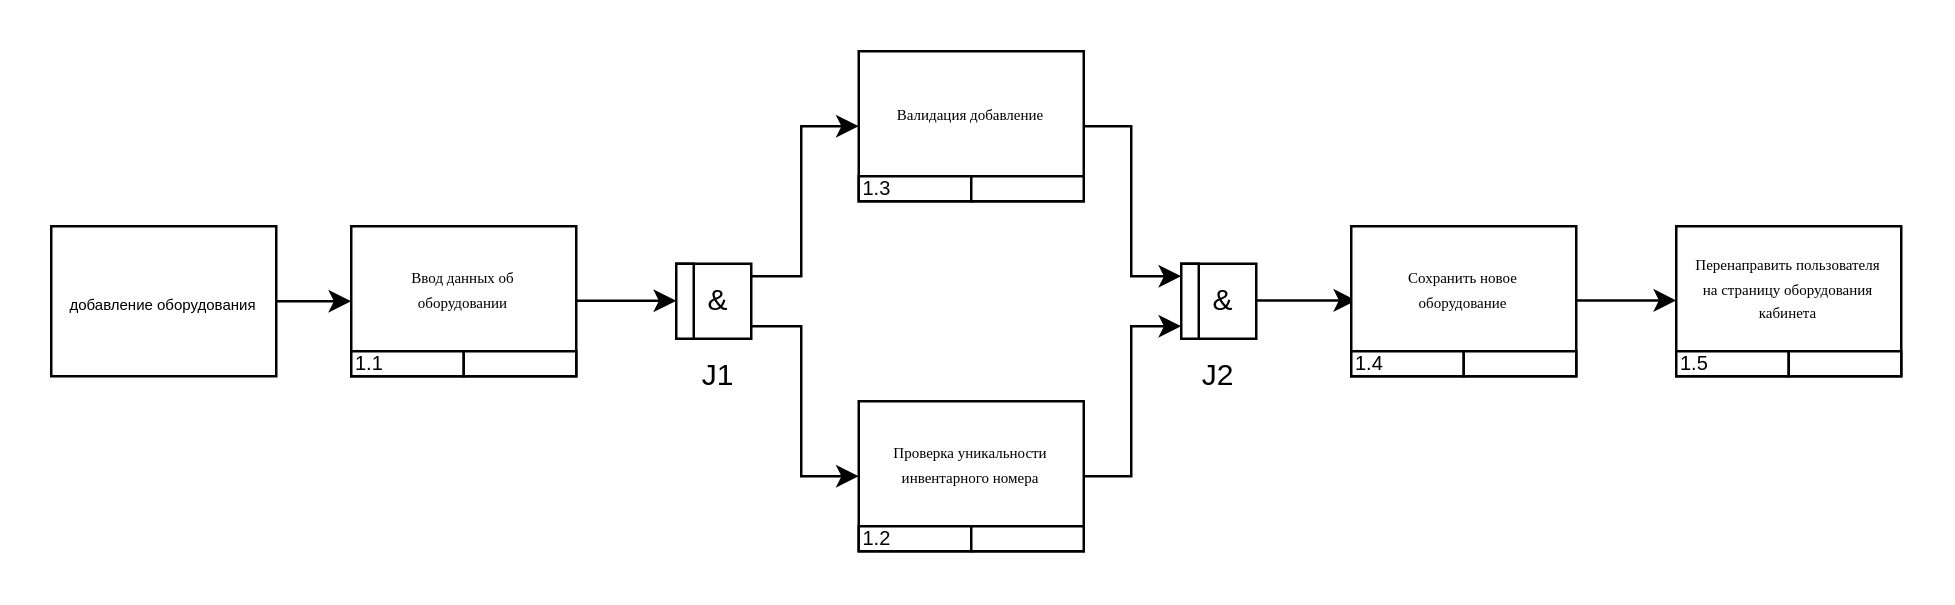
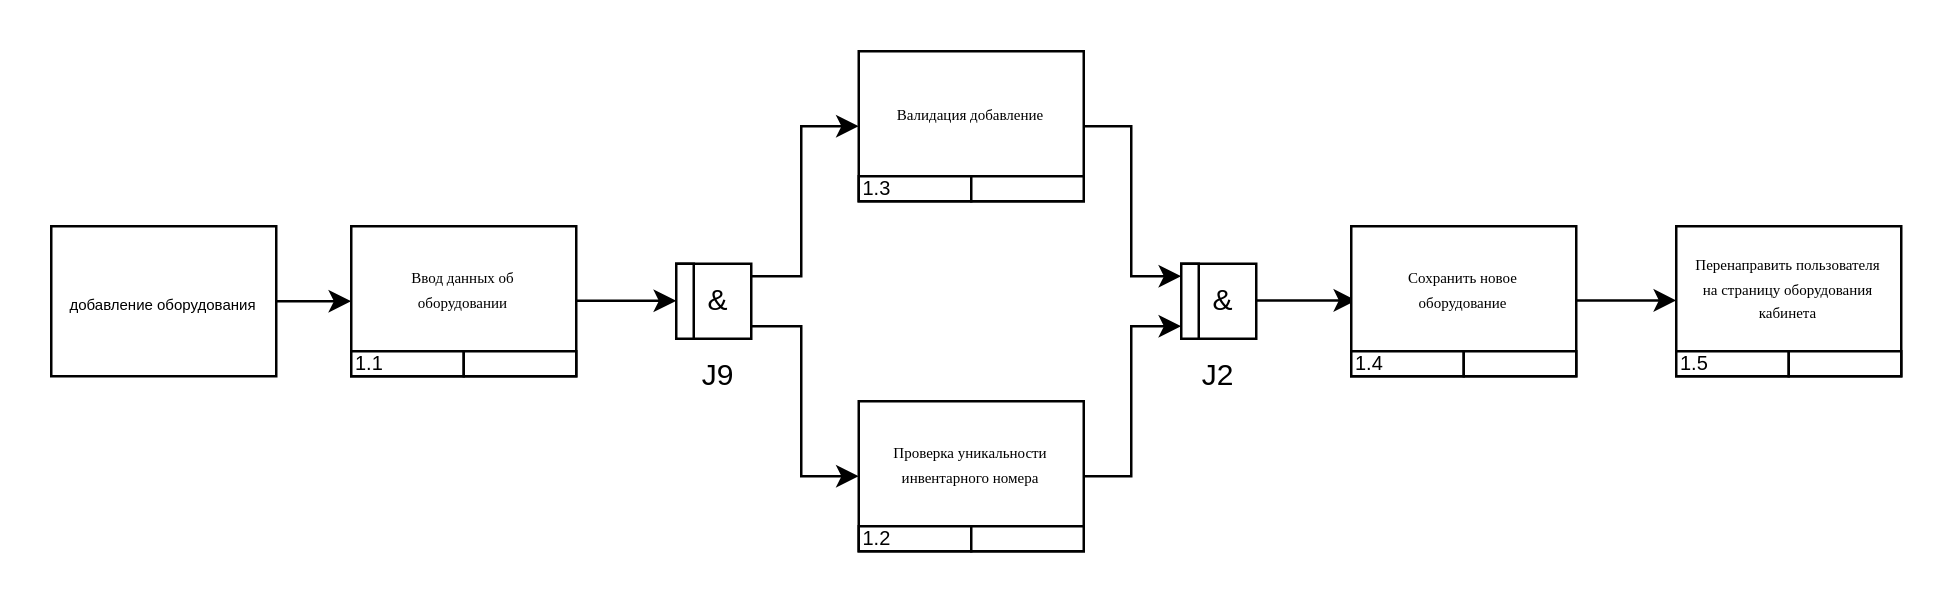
- <mxCell id="32" value="J1" style="text;html=1;align=center;verticalAlign=middle;whiteSpace=wrap;rounded=0;" vertex="1" parent="1"><mxGeometry x="257" y="135" width="60" height="30" as="geometry" /></mxCell>
+ <mxCell id="32" value="J9" style="text;html=1;align=center;verticalAlign=middle;whiteSpace=wrap;rounded=0;" vertex="1" parent="1"><mxGeometry x="257" y="135" width="60" height="30" as="geometry" /></mxCell>
